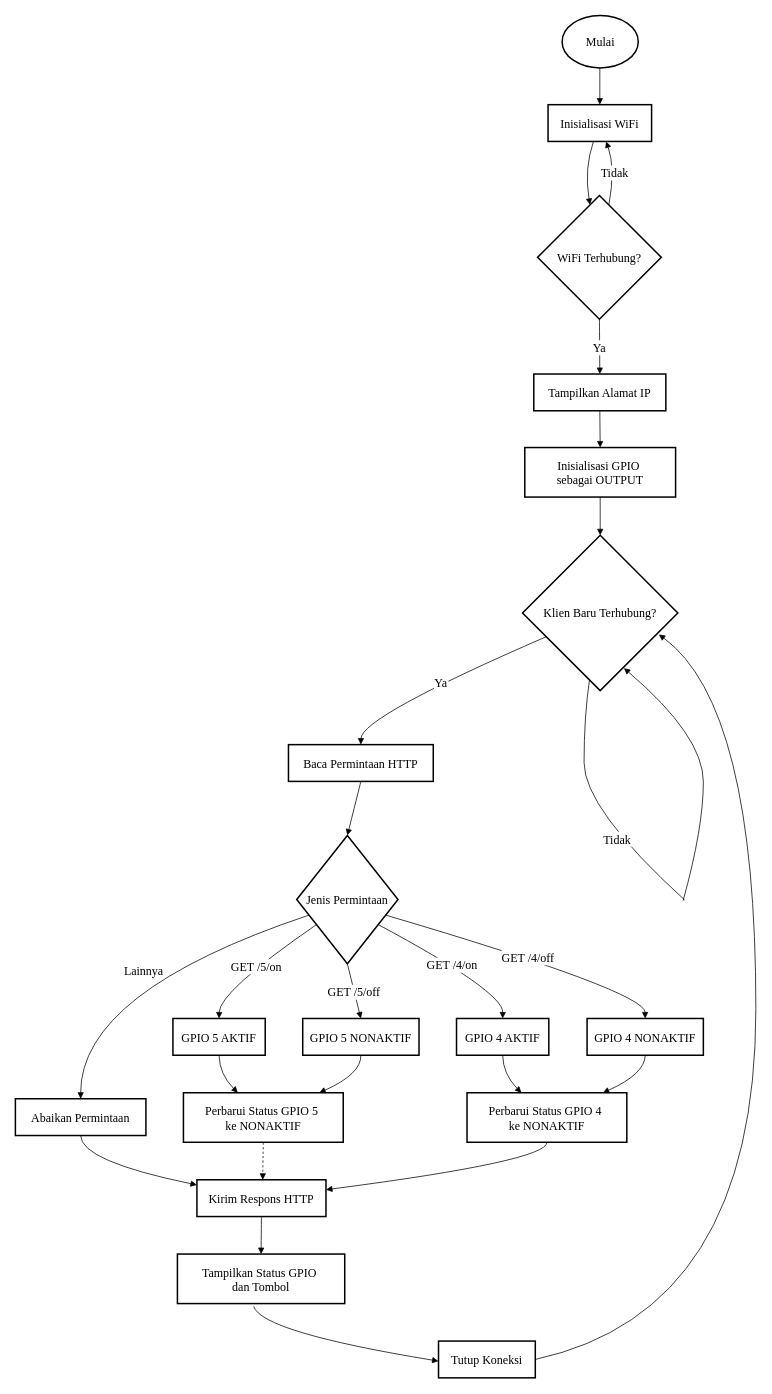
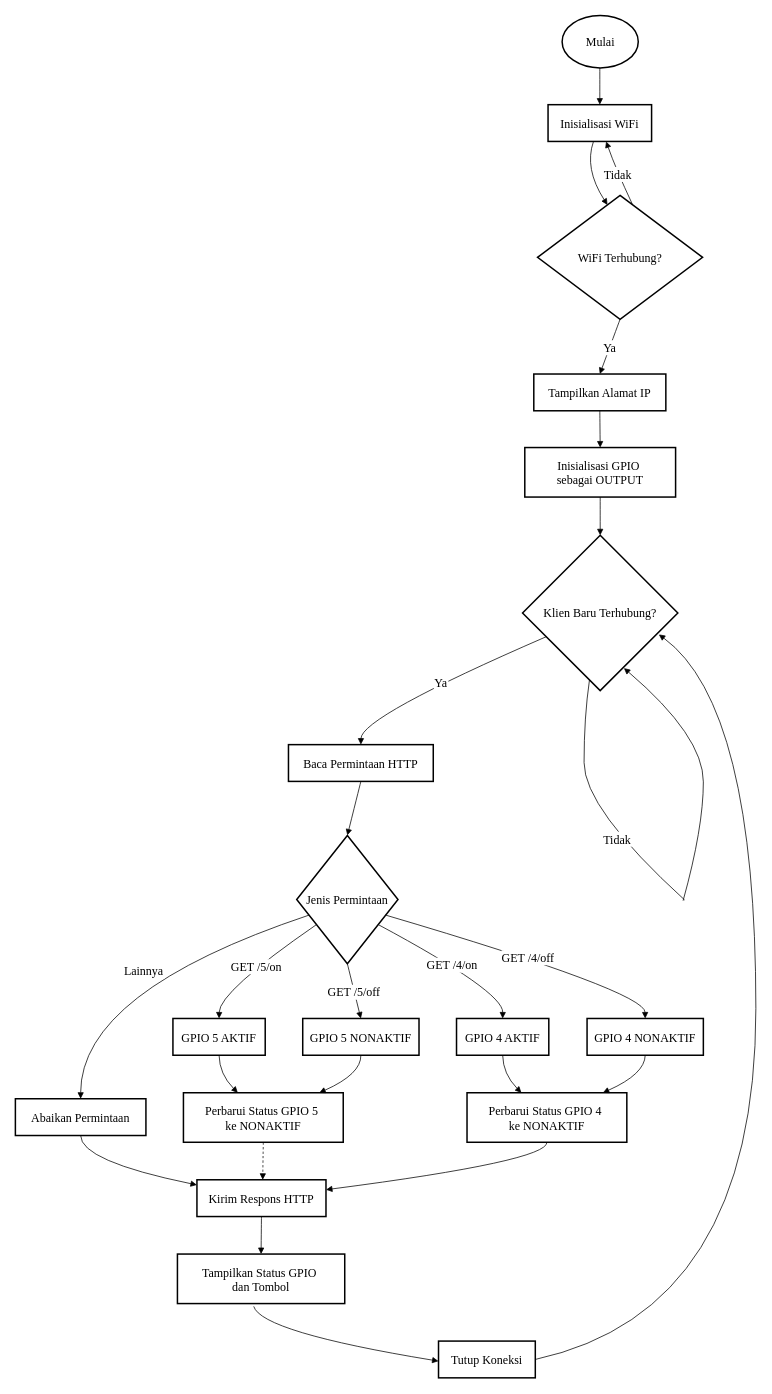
- <mxCell id="3" value="WiFi Terhubung?" style="rhombus;strokeWidth=2;whiteSpace=wrap;fontFamily=Comic Sans MS;fontSize=16;" vertex="1" parent="1"><mxGeometry x="716" y="260" width="165" height="165" as="geometry" /></mxCell>
+ <mxCell id="3" value="WiFi Terhubung?" style="rhombus;strokeWidth=2;whiteSpace=wrap;fontFamily=Comic Sans MS;fontSize=16;" vertex="1" parent="1"><mxGeometry x="716" y="260" width="220" height="165" as="geometry" /></mxCell>
